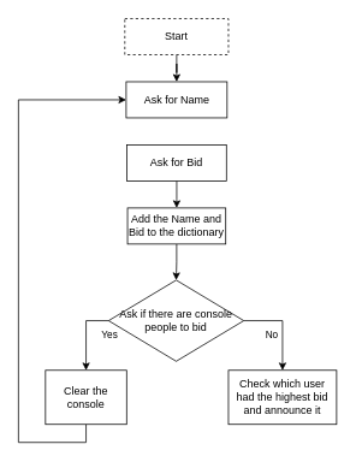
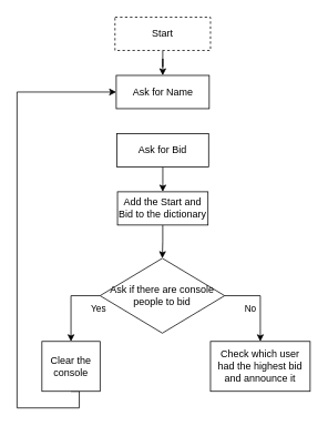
- <mxCell id="8" value="Add the Name and Bid to the dictionary" style="whiteSpace=wrap;html=1;rounded=0;" vertex="1" parent="1"><mxGeometry x="141" y="230" width="109" height="40" as="geometry" /></mxCell>
+ <mxCell id="8" value="Add the Start and Bid to the dictionary" style="whiteSpace=wrap;html=1;rounded=0;" vertex="1" parent="1"><mxGeometry x="141" y="230" width="109" height="40" as="geometry" /></mxCell>
- <mxCell id="15" value="Clear the console" style="whiteSpace=wrap;html=1;rounded=0;" vertex="1" parent="1"><mxGeometry x="50" y="410" width="90" height="60" as="geometry" /></mxCell>
+ <mxCell id="15" value="Clear the console" style="whiteSpace=wrap;html=1;rounded=0;" vertex="1" parent="1"><mxGeometry x="50" y="410" width="70" height="60" as="geometry" /></mxCell>
